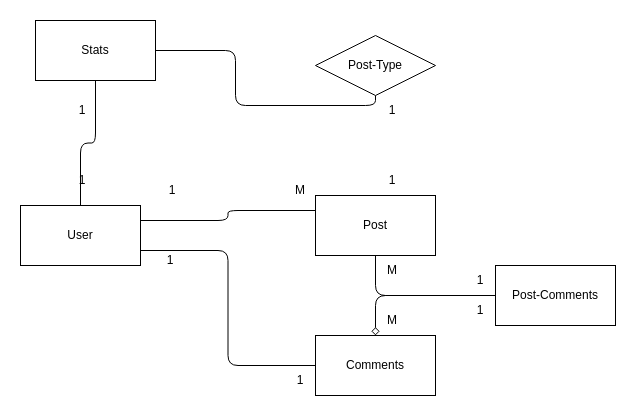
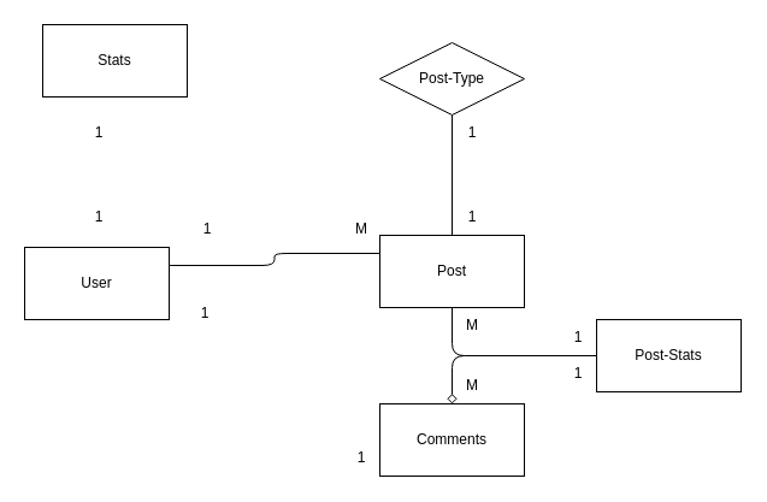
- <mxCell id="8" style="edgeStyle=orthogonalEdgeStyle;html=1;exitX=0.5;exitY=1;exitDx=0;exitDy=0;strokeColor=default;endArrow=none;endFill=0;" parent="1" source="9" target="7" edge="1"><mxGeometry relative="1" as="geometry" /></mxCell>
+ <mxCell id="8" style="edgeStyle=orthogonalEdgeStyle;html=1;entryX=0.5;entryY=0;entryDx=0;entryDy=0;exitX=0.5;exitY=1;exitDx=0;exitDy=0;strokeColor=default;endArrow=none;endFill=0;" parent="1" source="9" target="6" edge="1"><mxGeometry relative="1" as="geometry" /></mxCell>
- <mxCell id="3" style="edgeStyle=orthogonalEdgeStyle;html=1;entryX=0.5;entryY=1;entryDx=0;entryDy=0;strokeColor=default;endArrow=none;endFill=0;" parent="1" source="5" target="7" edge="1"><mxGeometry relative="1" as="geometry" /></mxCell>
- <mxCell id="12" value="Post-Comments" style="rounded=0;whiteSpace=wrap;html=1;" parent="1" vertex="1"><mxGeometry x="495" y="265" width="120" height="60" as="geometry" /></mxCell>
+ <mxCell id="12" value="Post-Stats" style="rounded=0;whiteSpace=wrap;html=1;" parent="1" vertex="1"><mxGeometry x="495" y="265" width="120" height="60" as="geometry" /></mxCell>
- <mxCell id="4" style="edgeStyle=orthogonalEdgeStyle;html=1;entryX=0;entryY=0.5;entryDx=0;entryDy=0;strokeColor=default;endArrow=none;endFill=0;exitX=1;exitY=0.75;exitDx=0;exitDy=0;" parent="1" source="5" target="13" edge="1"><mxGeometry relative="1" as="geometry" /></mxCell>
